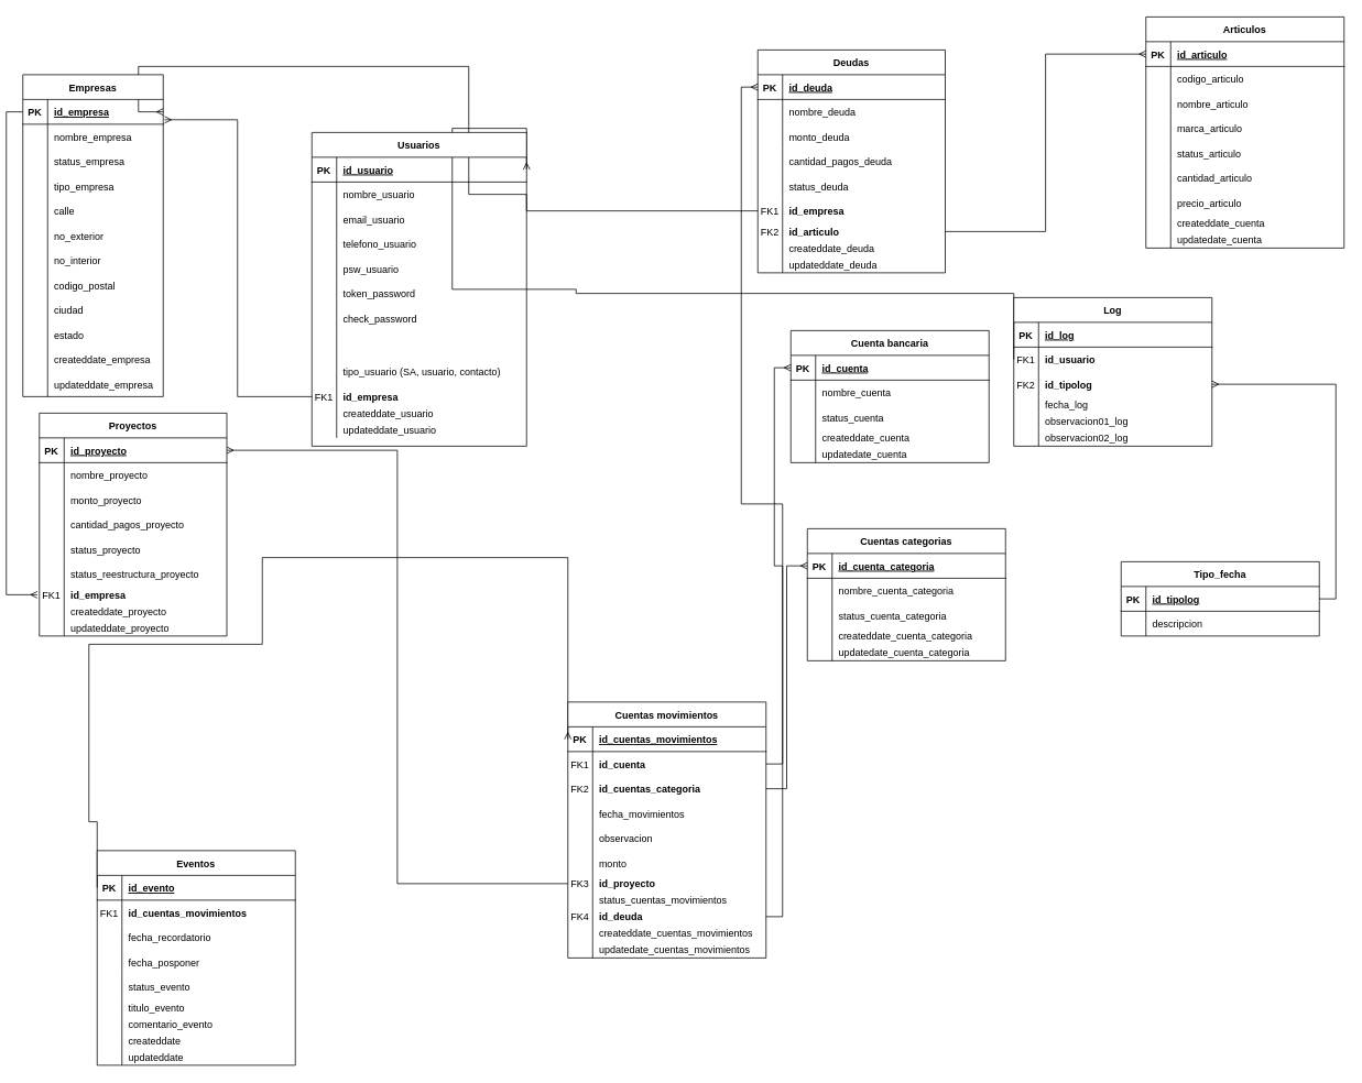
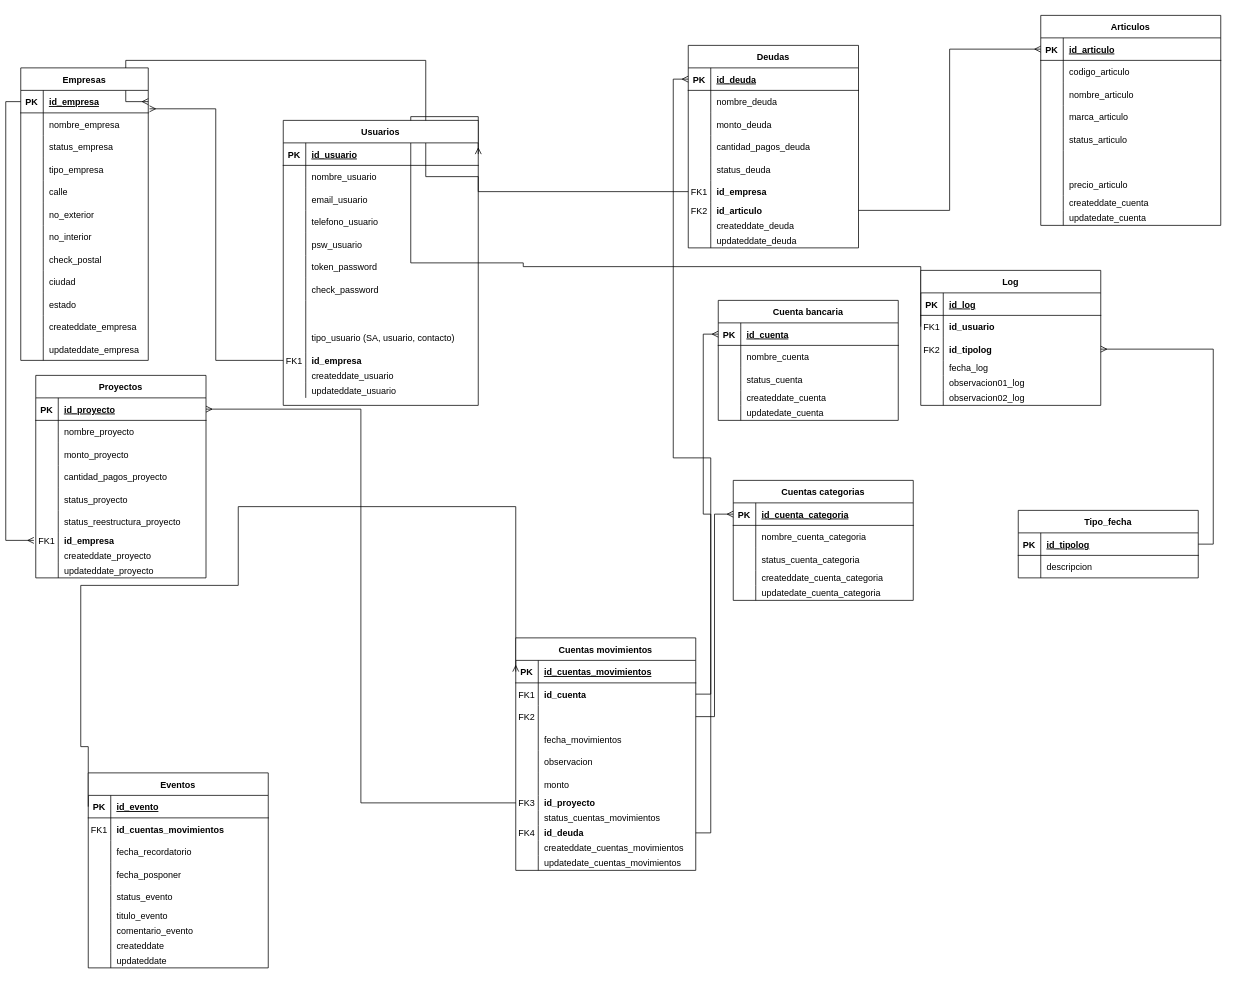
- <mxCell id="200" value="cantidad_articulo" style="shape=partialRectangle;overflow=hidden;connectable=0;fillColor=none;top=0;left=0;bottom=0;right=0;align=left;spacingLeft=6;fontStyle=0" parent="198" vertex="1"><mxGeometry x="30" width="210.0" height="30" as="geometry" /></mxCell>
- <mxCell id="143" value="codigo_postal" style="shape=partialRectangle;overflow=hidden;connectable=0;fillColor=none;top=0;left=0;bottom=0;right=0;align=left;spacingLeft=6;" parent="141" vertex="1"><mxGeometry x="30" width="140" height="30" as="geometry" /></mxCell>
+ <mxCell id="143" value="check_postal" style="shape=partialRectangle;overflow=hidden;connectable=0;fillColor=none;top=0;left=0;bottom=0;right=0;align=left;spacingLeft=6;" parent="141" vertex="1"><mxGeometry x="30" width="140" height="30" as="geometry" /></mxCell>
- <mxCell id="94" value="id_cuentas_categoria" style="shape=partialRectangle;overflow=hidden;connectable=0;fillColor=none;top=0;left=0;bottom=0;right=0;align=left;spacingLeft=6;fontStyle=1" parent="92" vertex="1"><mxGeometry x="30" width="210.0" height="30" as="geometry" /></mxCell>
